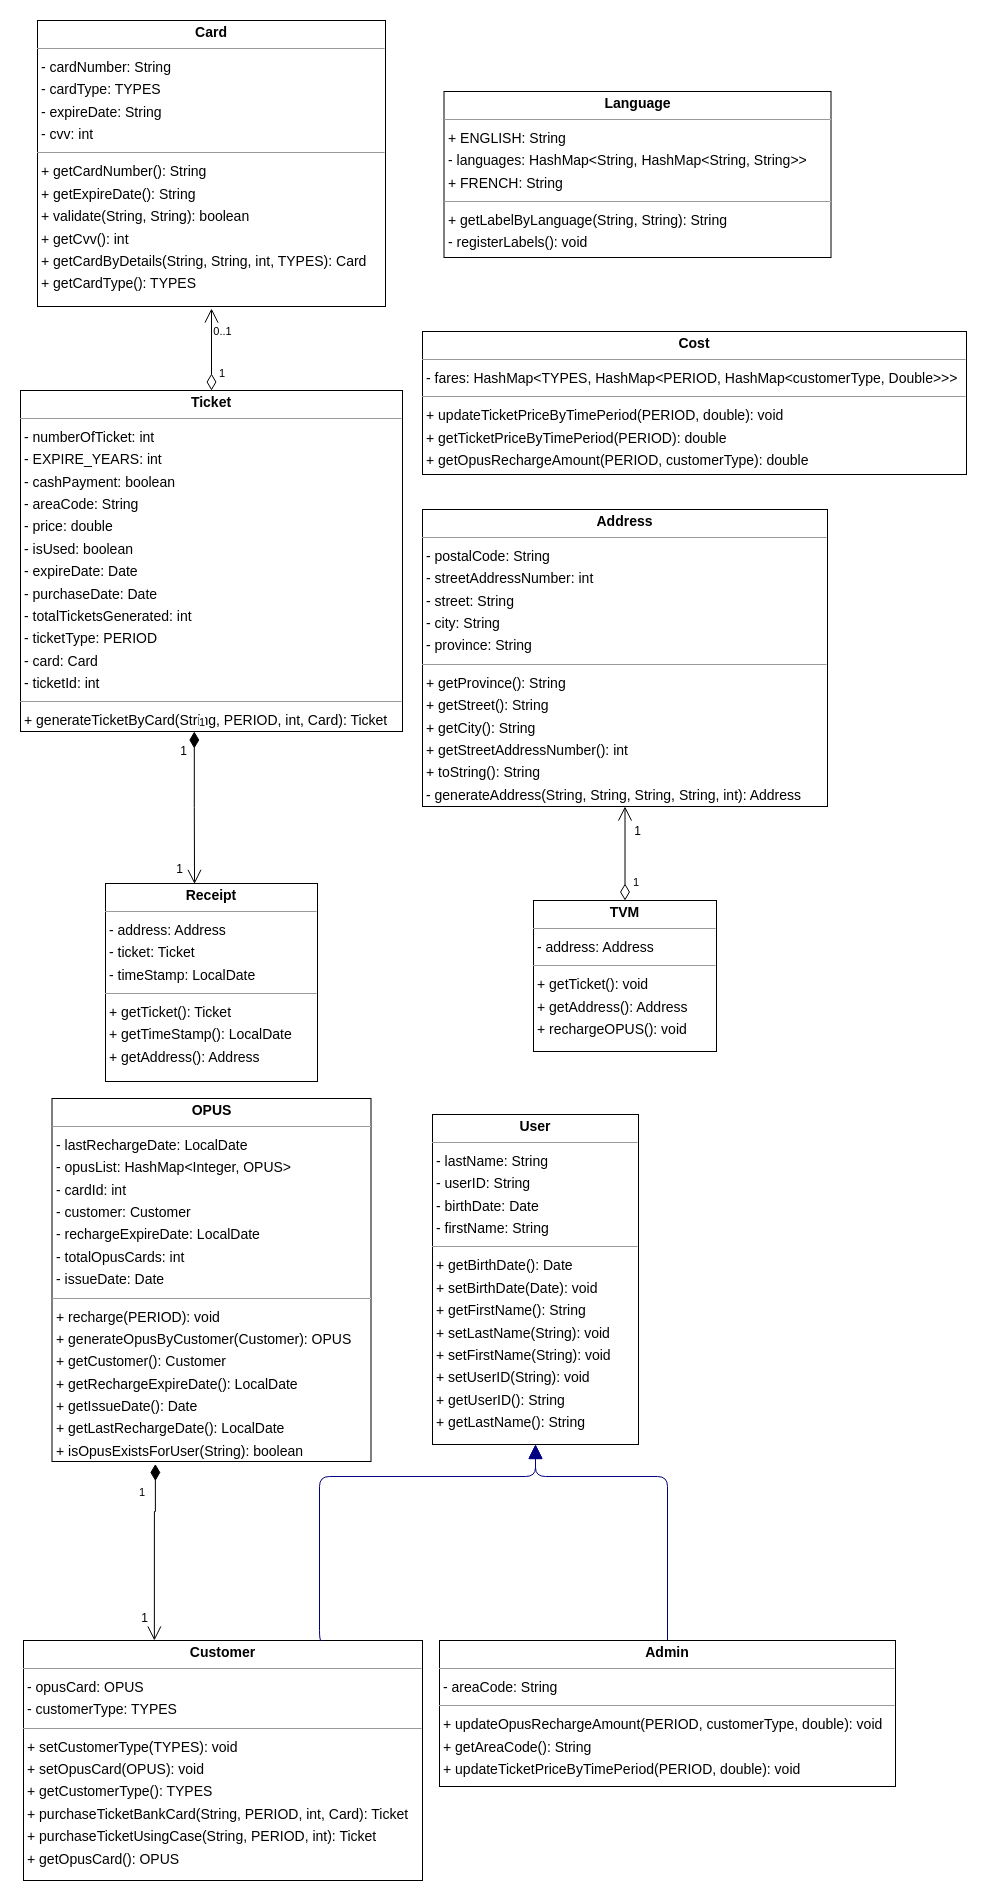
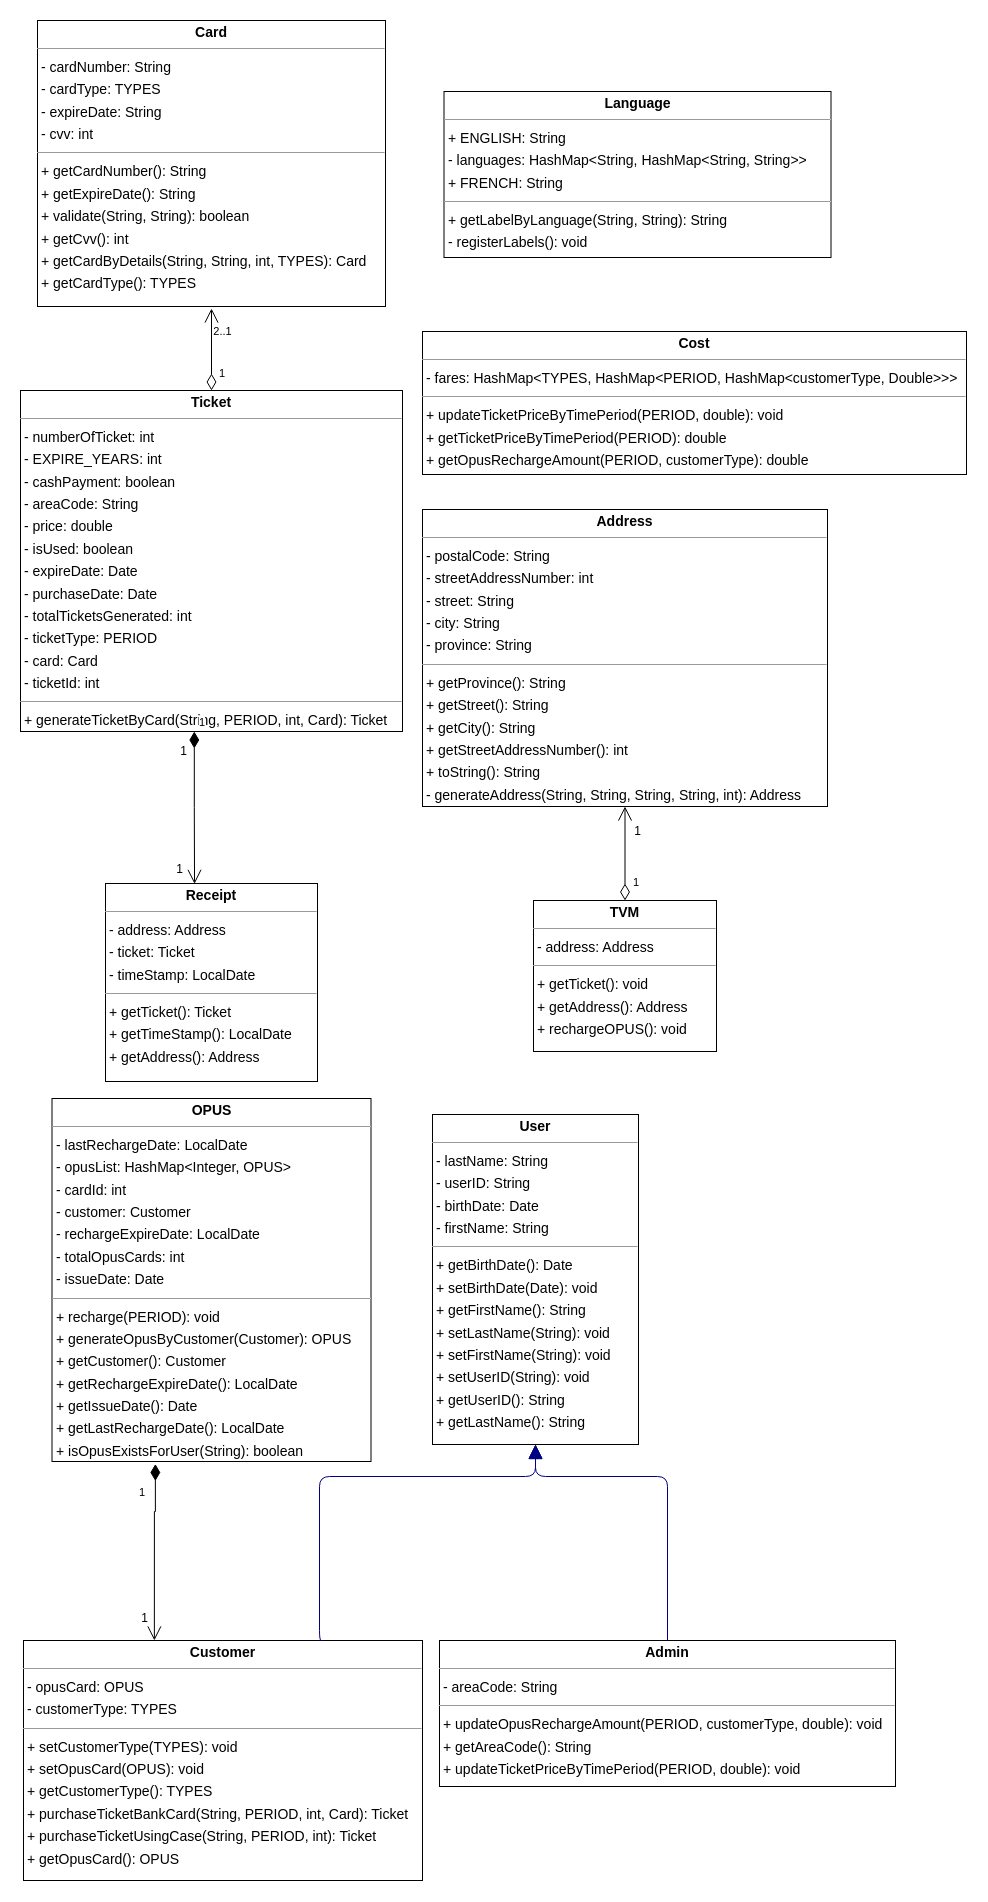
- <mxCell id="16" value="&lt;font style=&quot;font-size: 11px;&quot;&gt;0..1&lt;/font&gt;" style="text;html=1;align=center;verticalAlign=middle;resizable=0;points=[];autosize=1;strokeColor=none;fillColor=none;" vertex="1" parent="1"><mxGeometry x="202" y="316" width="40" height="30" as="geometry" /></mxCell>
+ <mxCell id="16" value="&lt;font style=&quot;font-size: 11px;&quot;&gt;2..1&lt;/font&gt;" style="text;html=1;align=center;verticalAlign=middle;resizable=0;points=[];autosize=1;strokeColor=none;fillColor=none;" vertex="1" parent="1"><mxGeometry x="202" y="316" width="40" height="30" as="geometry" /></mxCell>
